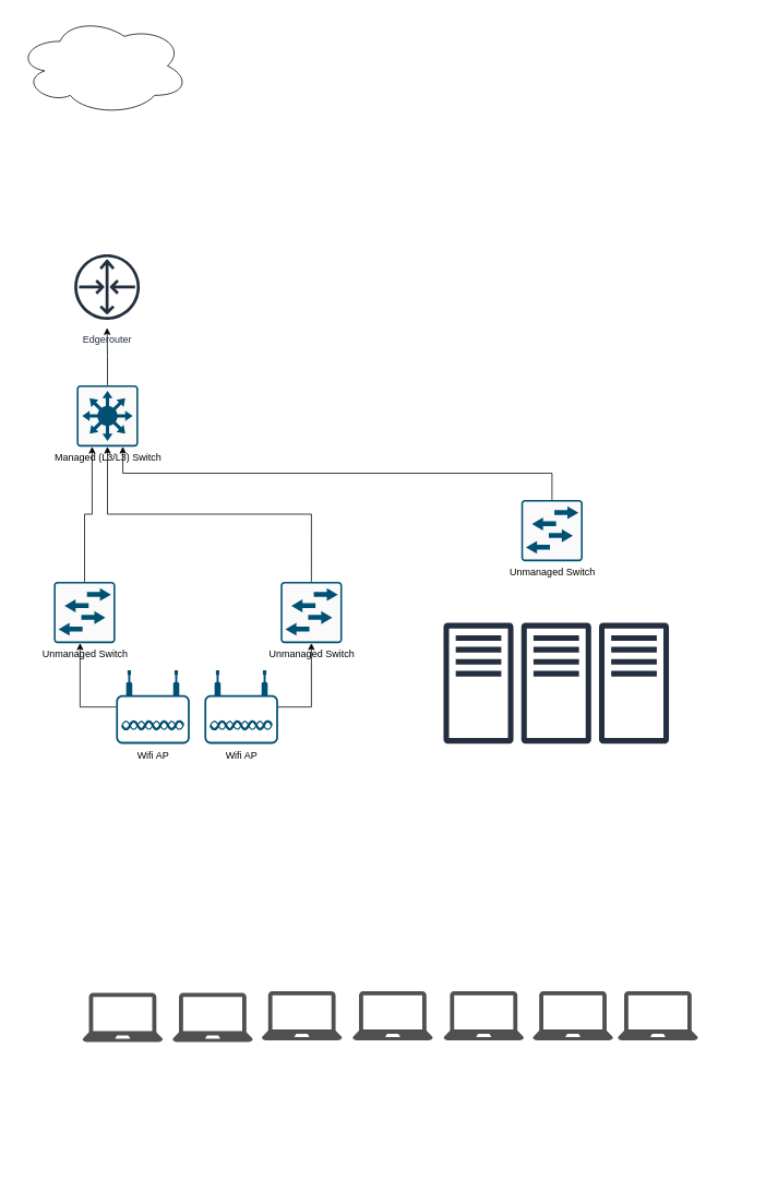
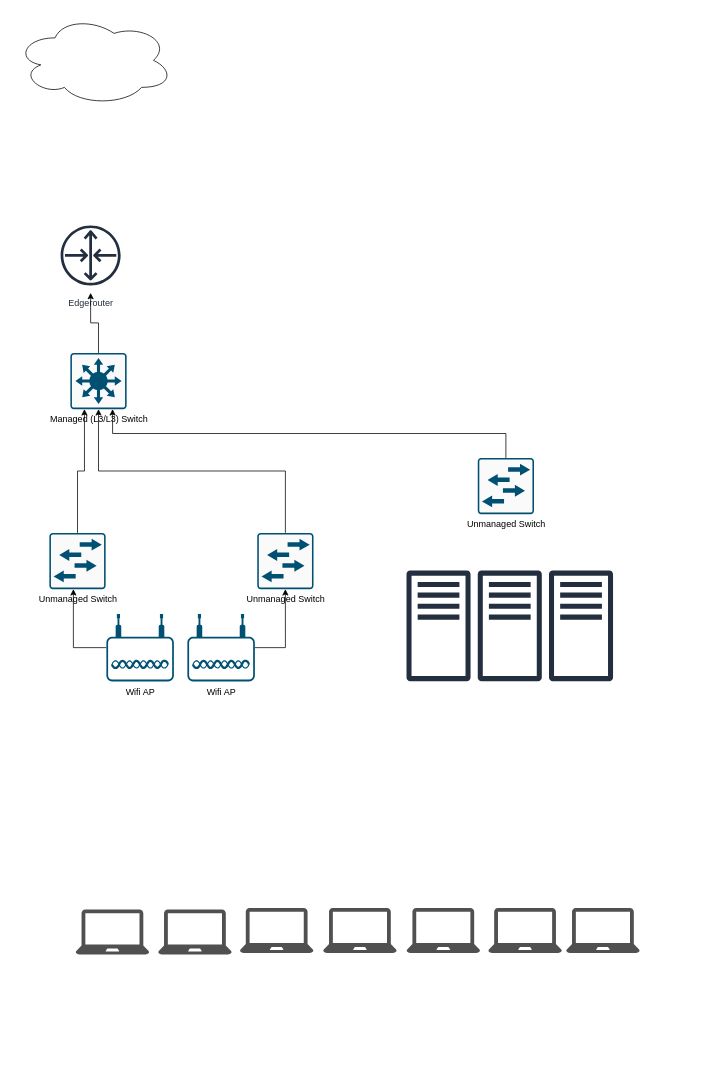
- <mxCell id="3" value="&lt;div&gt;Edgerouter&lt;/div&gt;" style="outlineConnect=0;fontColor=#232F3E;gradientColor=none;strokeColor=#232F3E;fillColor=#ffffff;dashed=0;verticalLabelPosition=bottom;verticalAlign=top;align=center;html=1;fontSize=12;fontStyle=0;aspect=fixed;shape=mxgraph.aws4.resourceIcon;resIcon=mxgraph.aws4.router;" vertex="1" parent="1"><mxGeometry x="80" y="300" width="100" height="100" as="geometry" /></mxCell>
+ <mxCell id="3" value="&lt;div&gt;Edgerouter&lt;/div&gt;" style="outlineConnect=0;fontColor=#232F3E;gradientColor=none;strokeColor=#232F3E;fillColor=#ffffff;dashed=0;verticalLabelPosition=bottom;verticalAlign=top;align=center;html=1;fontSize=12;fontStyle=0;aspect=fixed;shape=mxgraph.aws4.resourceIcon;resIcon=mxgraph.aws4.router;" vertex="1" parent="1"><mxGeometry x="70" y="290" width="100" height="100" as="geometry" /></mxCell>
